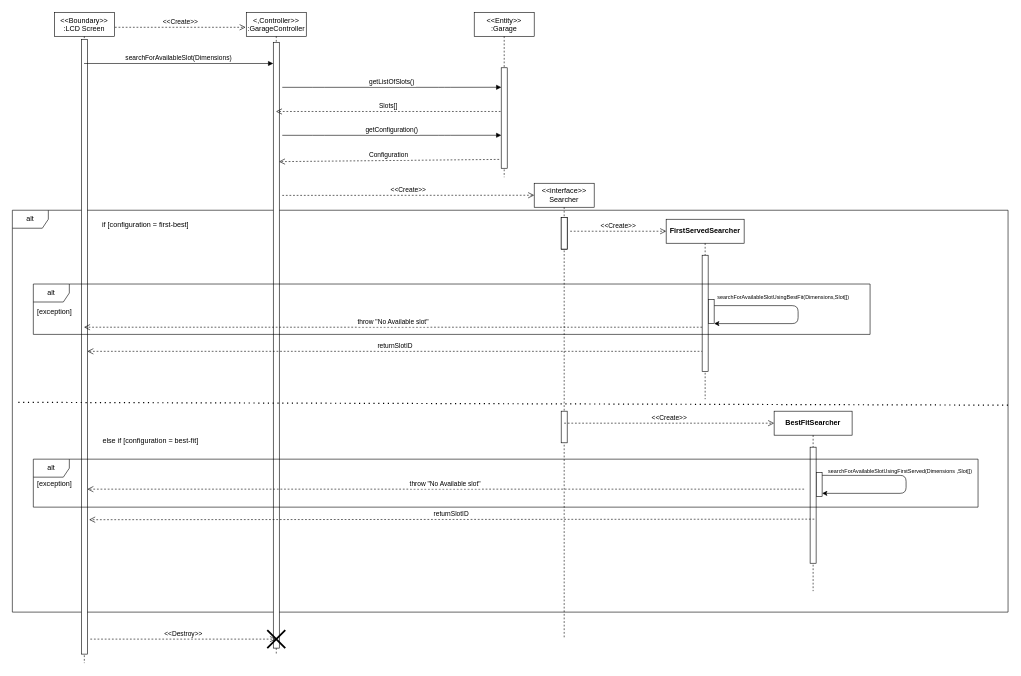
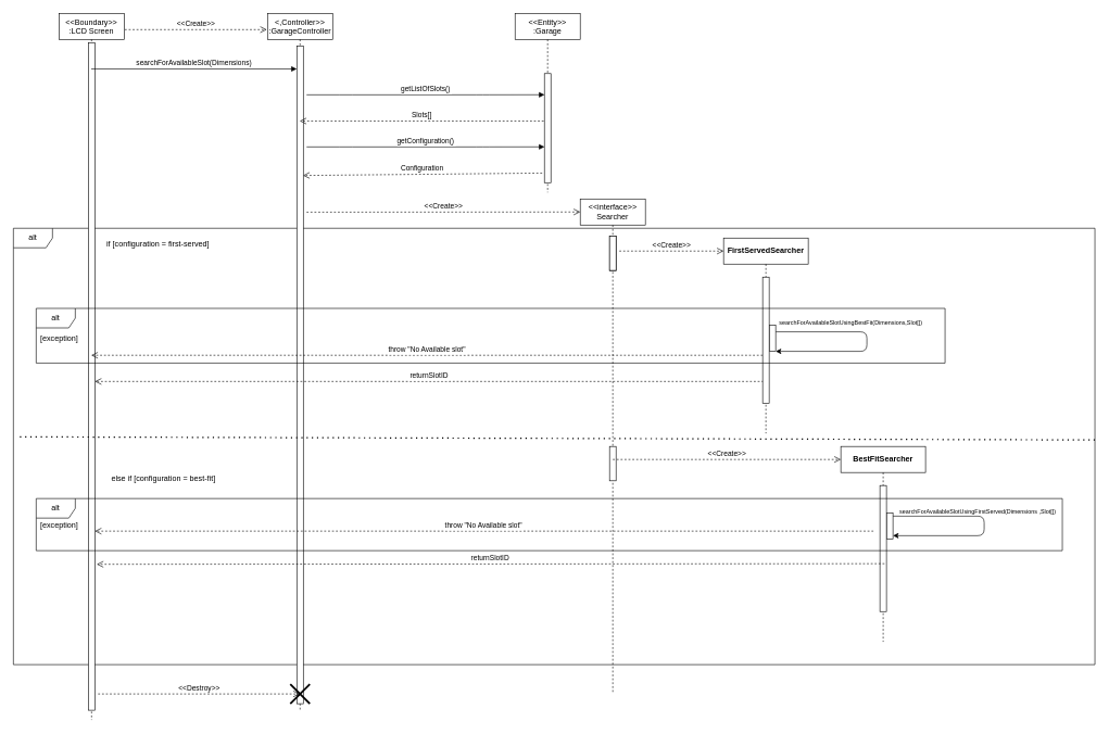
- <mxCell id="13" value="&amp;nbsp;if [configuration = first-best]" style="text;html=1;align=center;verticalAlign=middle;resizable=0;points=[];autosize=1;" parent="1" vertex="1"><mxGeometry x="150" y="365" width="180" height="20" as="geometry" /></mxCell>
+ <mxCell id="13" value="&amp;nbsp;if [configuration = first-served]" style="text;html=1;align=center;verticalAlign=middle;resizable=0;points=[];autosize=1;" parent="1" vertex="1"><mxGeometry x="150" y="365" width="180" height="20" as="geometry" /></mxCell>
